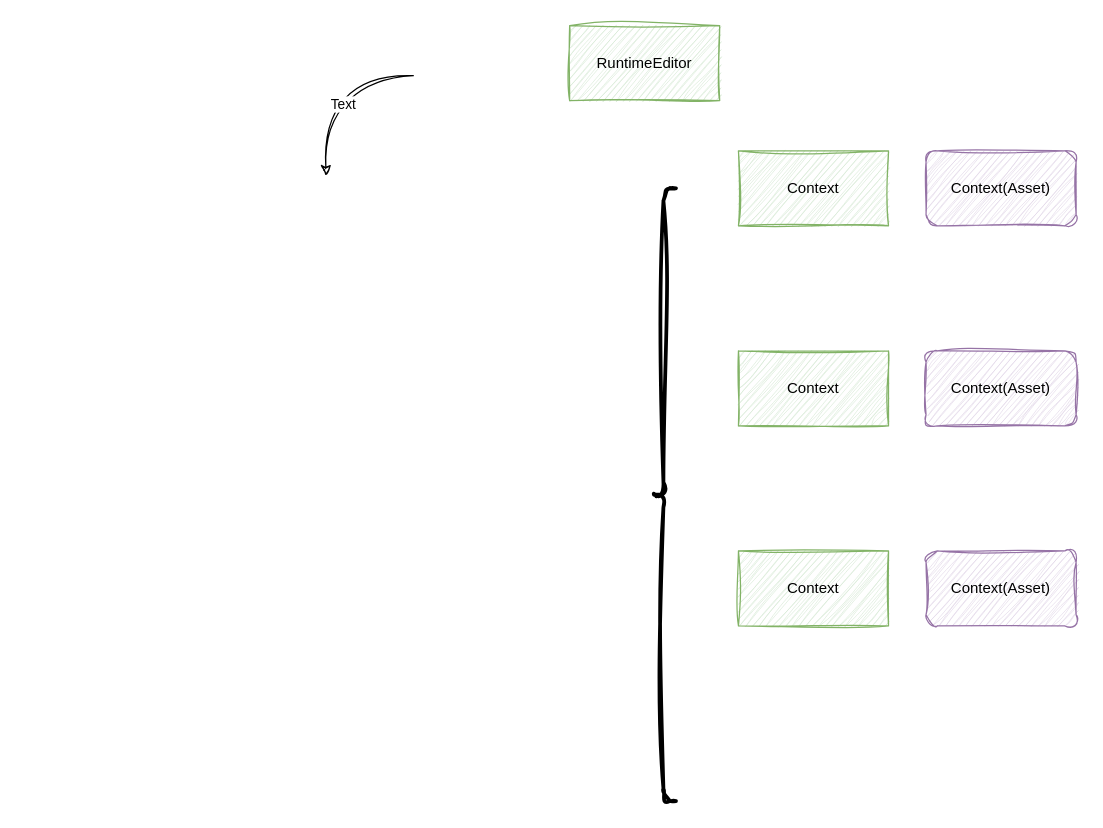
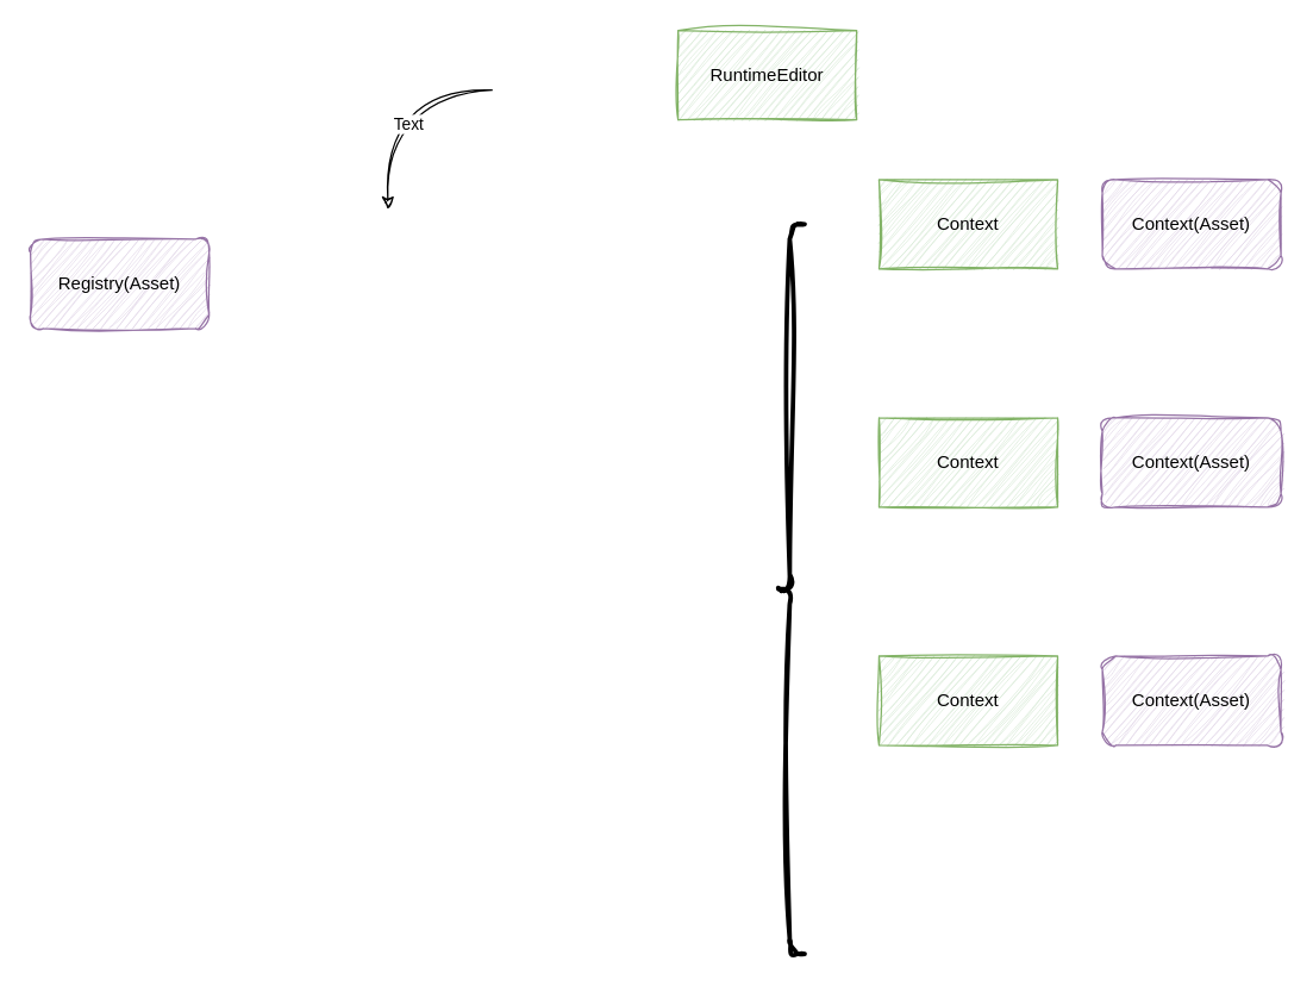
+ <mxCell id="5" value="Registry(Asset)" style="rounded=1;whiteSpace=wrap;html=1;fillColor=#e1d5e7;strokeColor=#9673a6;sketch=1;curveFitting=1;jiggle=2;" vertex="1" parent="1"><mxGeometry x="20" y="160" width="120" height="60" as="geometry" /></mxCell>
